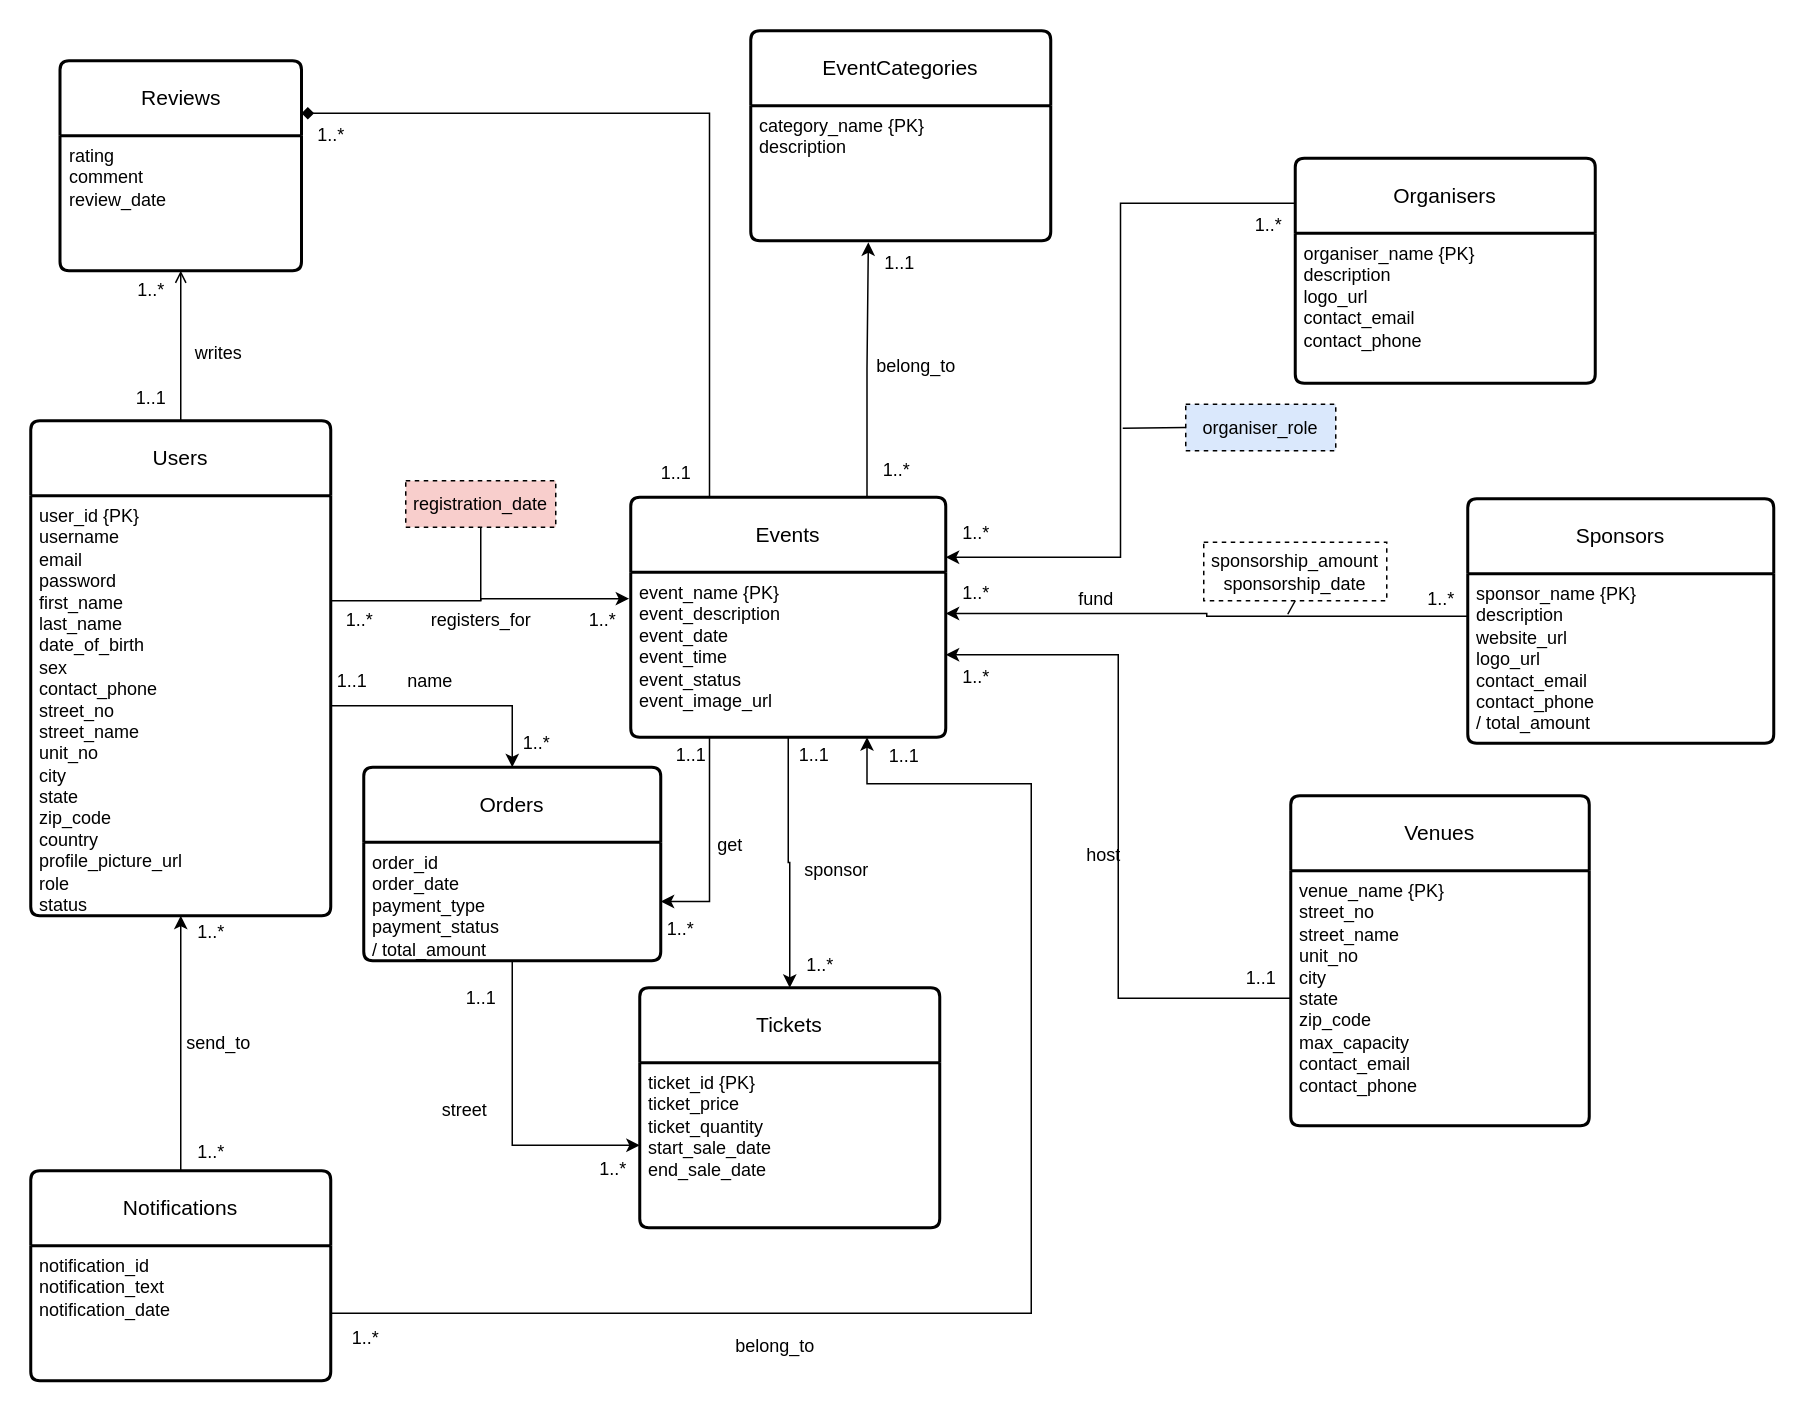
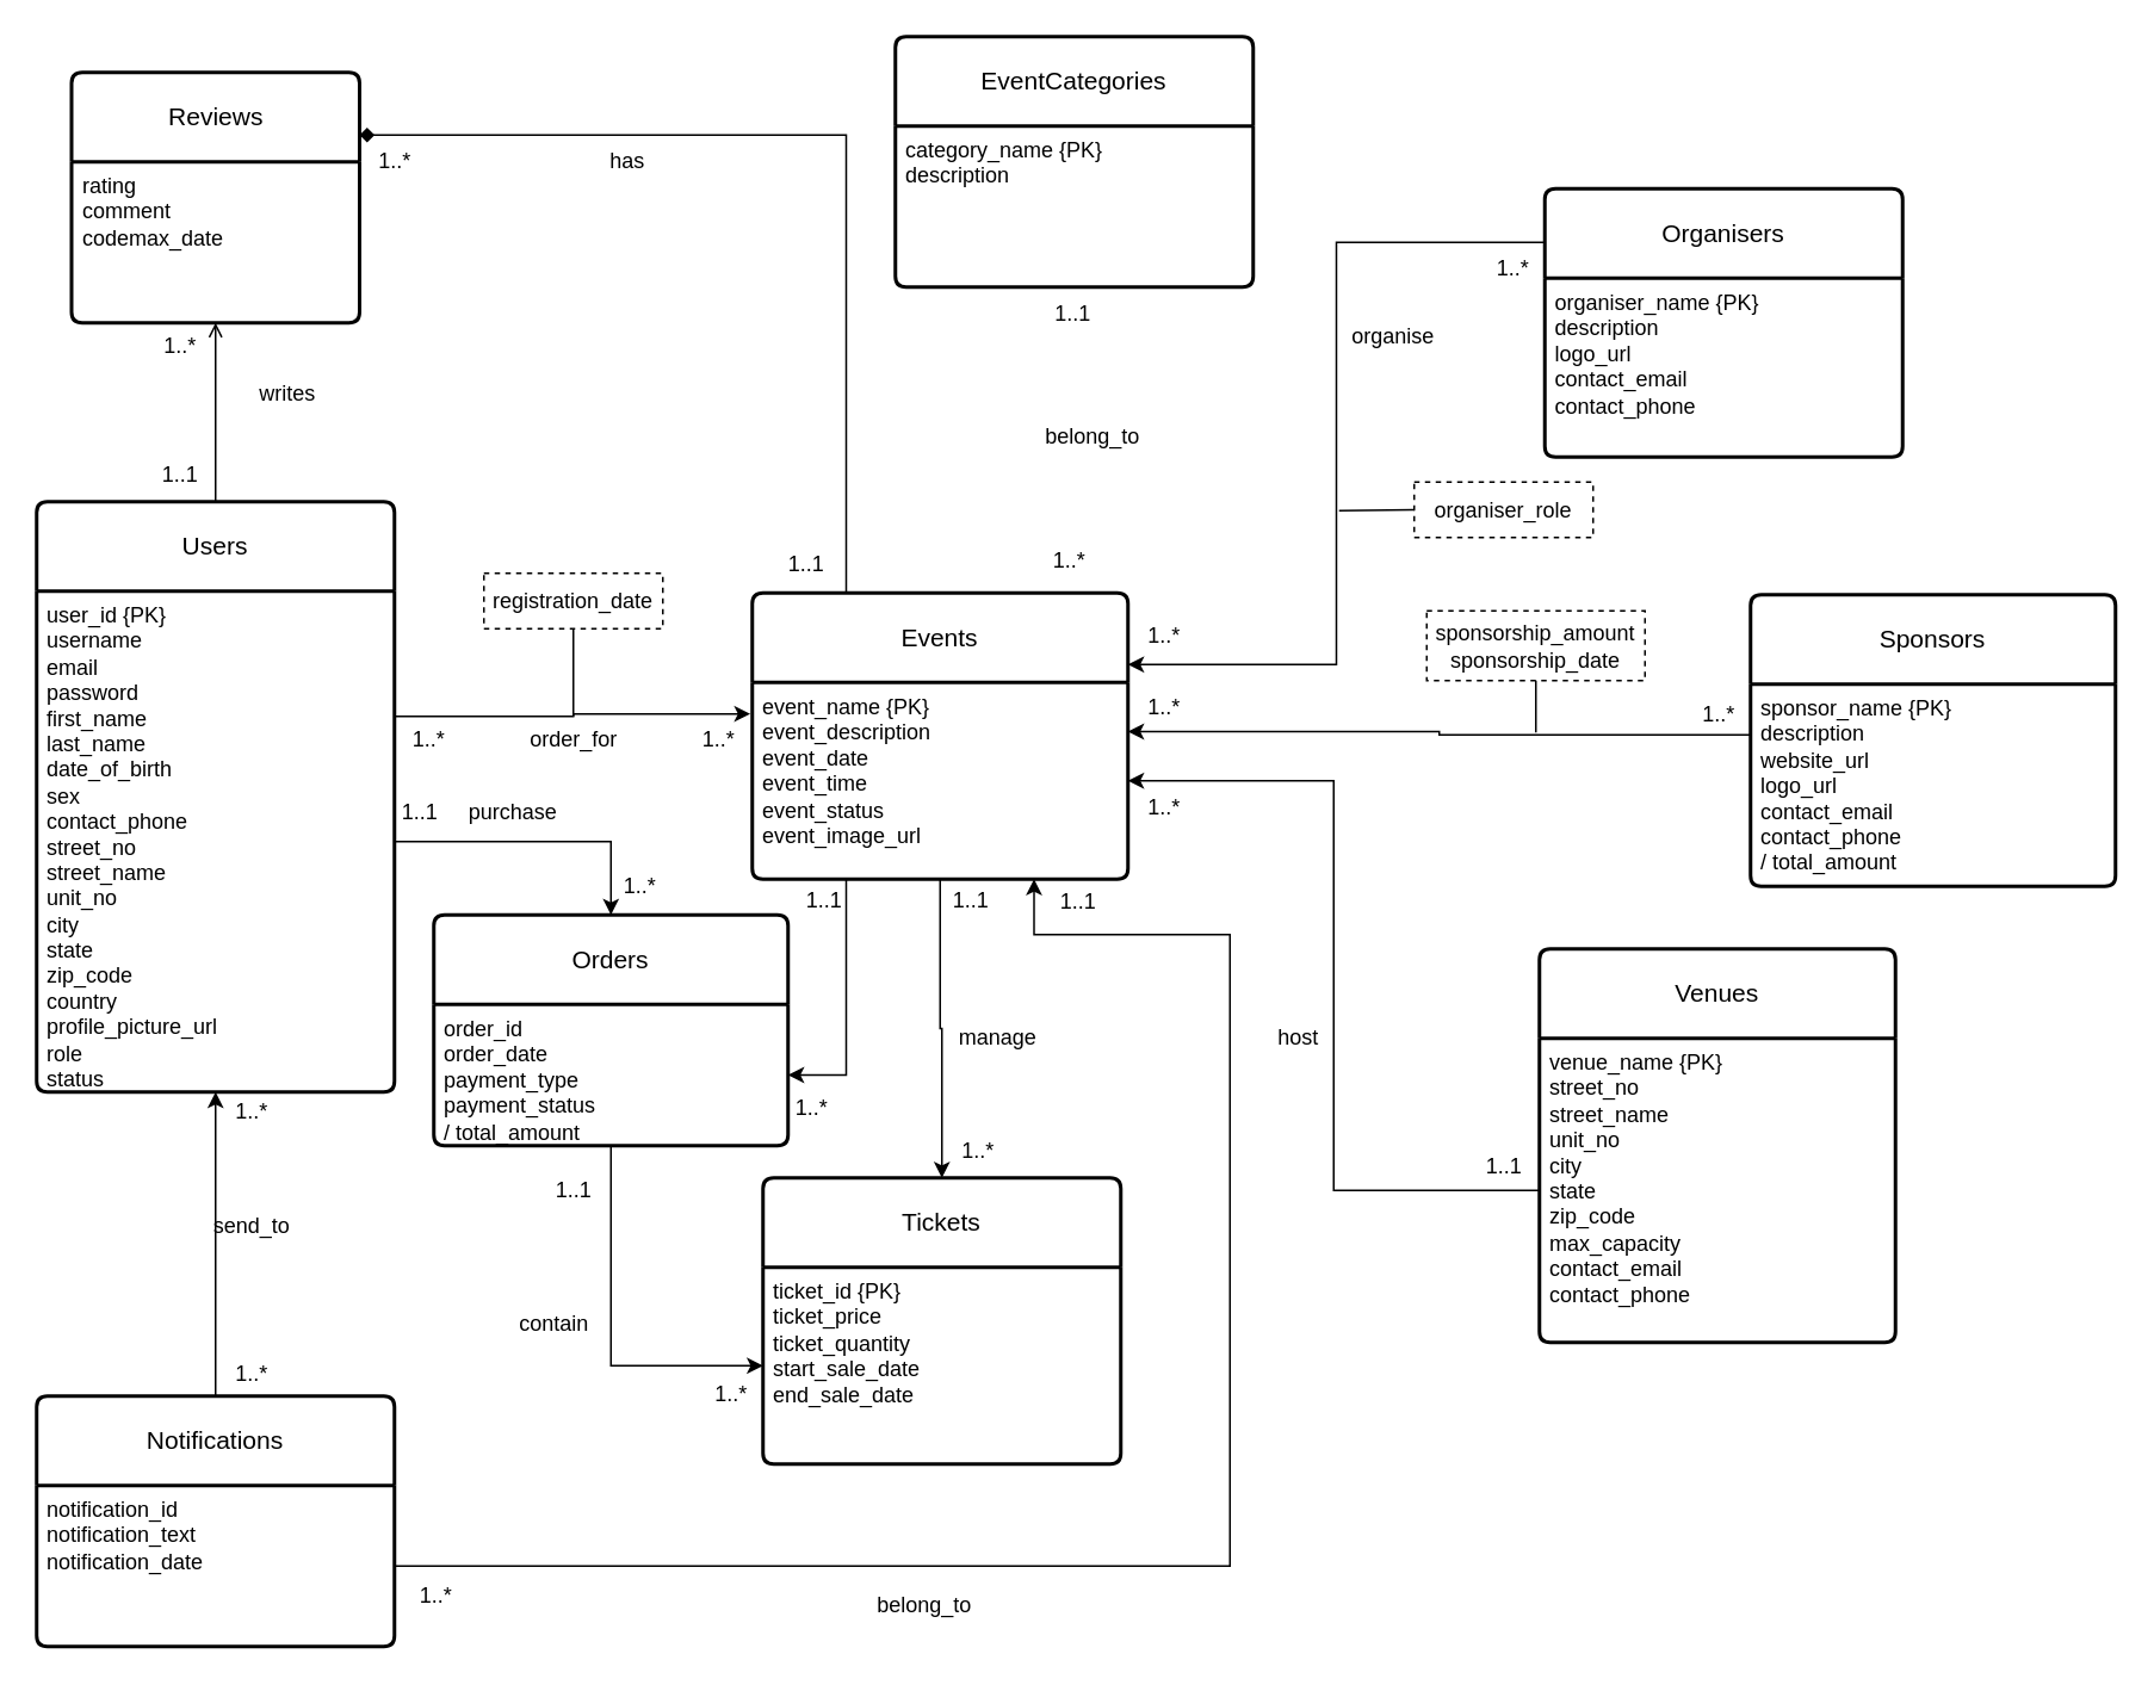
+ <mxCell id="34" value="has" style="text;html=1;align=center;verticalAlign=middle;resizable=0;points=[];autosize=1;strokeColor=none;fillColor=none;" parent="1" vertex="1"><mxGeometry x="330" y="75" width="40" height="30" as="geometry" /></mxCell>
- <mxCell id="21" value="&lt;div&gt;&lt;span style=&quot;background-color: initial;&quot;&gt;rating&lt;/span&gt;&lt;br&gt;&lt;/div&gt;&lt;div&gt;&lt;span style=&quot;background-color: initial;&quot;&gt;comment&amp;nbsp;&lt;/span&gt;&lt;/div&gt;&lt;div&gt;&lt;span style=&quot;background-color: initial;&quot;&gt;review_date&lt;/span&gt;&lt;/div&gt;" style="align=left;strokeColor=none;fillColor=none;spacingLeft=4;fontSize=12;verticalAlign=top;resizable=0;rotatable=0;part=1;html=1;" parent="20" vertex="1"><mxGeometry y="50" width="161" height="90" as="geometry" /></mxCell>
+ <mxCell id="21" value="&lt;div&gt;&lt;span style=&quot;background-color: initial;&quot;&gt;rating&lt;/span&gt;&lt;br&gt;&lt;/div&gt;&lt;div&gt;&lt;span style=&quot;background-color: initial;&quot;&gt;comment&amp;nbsp;&lt;/span&gt;&lt;/div&gt;&lt;div&gt;&lt;span style=&quot;background-color: initial;&quot;&gt;codemax_date&lt;/span&gt;&lt;/div&gt;" style="align=left;strokeColor=none;fillColor=none;spacingLeft=4;fontSize=12;verticalAlign=top;resizable=0;rotatable=0;part=1;html=1;" parent="20" vertex="1"><mxGeometry y="50" width="161" height="90" as="geometry" /></mxCell>
+ <mxCell id="48" value="organise" style="text;html=1;align=center;verticalAlign=middle;resizable=0;points=[];autosize=1;strokeColor=none;fillColor=none;" parent="1" vertex="1"><mxGeometry x="743" y="173" width="70" height="30" as="geometry" /></mxCell>
- <mxCell id="33" value="writes" style="text;html=1;align=center;verticalAlign=middle;resizable=0;points=[];autosize=1;strokeColor=none;fillColor=none;" parent="1" vertex="1"><mxGeometry x="120" y="220" width="50" height="30" as="geometry" /></mxCell>
+ <mxCell id="33" value="writes" style="text;html=1;align=center;verticalAlign=middle;resizable=0;points=[];autosize=1;strokeColor=none;fillColor=none;" parent="1" vertex="1"><mxGeometry x="135" y="205" width="50" height="30" as="geometry" /></mxCell>
- <mxCell id="30" style="edgeStyle=orthogonalEdgeStyle;rounded=0;orthogonalLoop=1;jettySize=auto;html=1;exitX=0.75;exitY=0;exitDx=0;exitDy=0;entryX=0.392;entryY=1.012;entryDx=0;entryDy=0;entryPerimeter=0;" parent="1" source="9" target="5" edge="1"><mxGeometry relative="1" as="geometry" /></mxCell>
- <mxCell id="78" value="organiser_role" style="rounded=0;whiteSpace=wrap;html=1;dashed=1;fillColor=#dae8fc;" parent="1" vertex="1"><mxGeometry x="790" y="269" width="100" height="31" as="geometry" /></mxCell>
+ <mxCell id="78" value="organiser_role" style="rounded=0;whiteSpace=wrap;html=1;dashed=1;" parent="1" vertex="1"><mxGeometry x="790" y="269" width="100" height="31" as="geometry" /></mxCell>
- <mxCell id="13" value="registration_date" style="rounded=0;whiteSpace=wrap;html=1;dashed=1;fillColor=#f8cecc;" parent="1" vertex="1"><mxGeometry x="270" y="320" width="100" height="31" as="geometry" /></mxCell>
+ <mxCell id="13" value="registration_date" style="rounded=0;whiteSpace=wrap;html=1;dashed=1;" parent="1" vertex="1"><mxGeometry x="270" y="320" width="100" height="31" as="geometry" /></mxCell>
- <mxCell id="76" value="sponsorship_amount&lt;br&gt;sponsorship_date" style="rounded=0;whiteSpace=wrap;html=1;dashed=1;" parent="1" vertex="1"><mxGeometry x="802" y="361" width="122" height="39" as="geometry" /></mxCell>
+ <mxCell id="76" value="sponsorship_amount&lt;br&gt;sponsorship_date" style="rounded=0;whiteSpace=wrap;html=1;dashed=1;" parent="1" vertex="1"><mxGeometry x="797" y="341" width="122" height="39" as="geometry" /></mxCell>
- <mxCell id="45" value="fund" style="text;html=1;align=center;verticalAlign=middle;resizable=0;points=[];autosize=1;strokeColor=none;fillColor=none;" parent="1" vertex="1"><mxGeometry x="705" y="384" width="50" height="30" as="geometry" /></mxCell>
- <mxCell id="64" value="registers_for" style="text;html=1;align=center;verticalAlign=middle;resizable=0;points=[];autosize=1;strokeColor=none;fillColor=none;" parent="1" vertex="1"><mxGeometry x="275" y="398" width="90" height="30" as="geometry" /></mxCell>
+ <mxCell id="64" value="order_for" style="text;html=1;align=center;verticalAlign=middle;resizable=0;points=[];autosize=1;strokeColor=none;fillColor=none;" parent="1" vertex="1"><mxGeometry x="275" y="398" width="90" height="30" as="geometry" /></mxCell>
- <mxCell id="56" value="name" style="text;html=1;align=center;verticalAlign=middle;resizable=0;points=[];autosize=1;strokeColor=none;fillColor=none;" parent="1" vertex="1"><mxGeometry x="251" y="439" width="70" height="30" as="geometry" /></mxCell>
+ <mxCell id="56" value="purchase" style="text;html=1;align=center;verticalAlign=middle;resizable=0;points=[];autosize=1;strokeColor=none;fillColor=none;" parent="1" vertex="1"><mxGeometry x="251" y="439" width="70" height="30" as="geometry" /></mxCell>
- <mxCell id="53" value="get" style="text;html=1;align=center;verticalAlign=middle;resizable=0;points=[];autosize=1;strokeColor=none;fillColor=none;" parent="1" vertex="1"><mxGeometry x="466" y="548" width="40" height="30" as="geometry" /></mxCell>
- <mxCell id="39" value="host" style="text;html=1;align=center;verticalAlign=middle;resizable=0;points=[];autosize=1;strokeColor=none;fillColor=none;" parent="1" vertex="1"><mxGeometry x="710" y="555" width="50" height="30" as="geometry" /></mxCell>
+ <mxCell id="39" value="host" style="text;html=1;align=center;verticalAlign=middle;resizable=0;points=[];autosize=1;strokeColor=none;fillColor=none;" parent="1" vertex="1"><mxGeometry x="700" y="565" width="50" height="30" as="geometry" /></mxCell>
- <mxCell id="50" value="sponsor" style="text;html=1;align=center;verticalAlign=middle;resizable=0;points=[];autosize=1;strokeColor=none;fillColor=none;" parent="1" vertex="1"><mxGeometry x="522" y="565" width="70" height="30" as="geometry" /></mxCell>
+ <mxCell id="50" value="manage" style="text;html=1;align=center;verticalAlign=middle;resizable=0;points=[];autosize=1;strokeColor=none;fillColor=none;" parent="1" vertex="1"><mxGeometry x="522" y="565" width="70" height="30" as="geometry" /></mxCell>
- <mxCell id="59" value="send_to" style="text;html=1;align=center;verticalAlign=middle;resizable=0;points=[];autosize=1;strokeColor=none;fillColor=none;" parent="1" vertex="1"><mxGeometry x="110" y="680" width="70" height="30" as="geometry" /></mxCell>
+ <mxCell id="59" value="send_to" style="text;html=1;align=center;verticalAlign=middle;resizable=0;points=[];autosize=1;strokeColor=none;fillColor=none;" parent="1" vertex="1"><mxGeometry x="105" y="670" width="70" height="30" as="geometry" /></mxCell>
- <mxCell id="65" value="street" style="text;html=1;align=center;verticalAlign=middle;resizable=0;points=[];autosize=1;strokeColor=none;fillColor=none;" parent="1" vertex="1"><mxGeometry x="280" y="727" width="57" height="26" as="geometry" /></mxCell>
+ <mxCell id="65" value="contain" style="text;html=1;align=center;verticalAlign=middle;resizable=0;points=[];autosize=1;strokeColor=none;fillColor=none;" parent="1" vertex="1"><mxGeometry x="280" y="727" width="57" height="26" as="geometry" /></mxCell>
